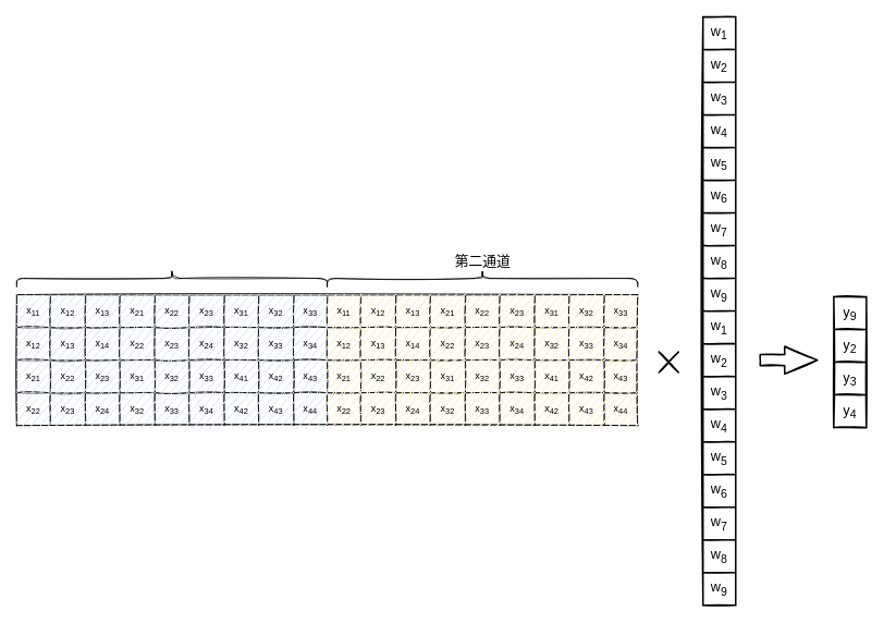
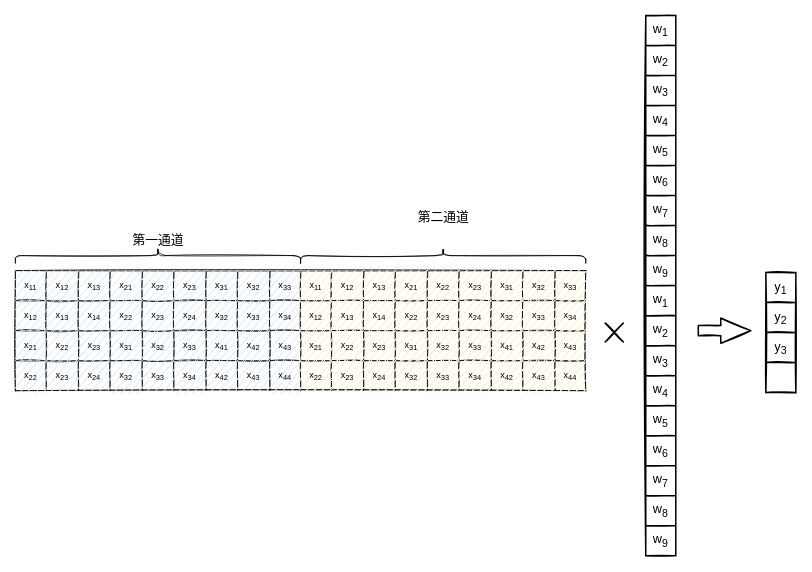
+ <mxCell id="117" value="&lt;font style=&quot;font-size: 17px&quot;&gt;第一通道&lt;/font&gt;" style="text;html=1;align=center;verticalAlign=middle;resizable=0;points=[];autosize=1;strokeColor=none;fillColor=none;sketch=1;shadow=0;rounded=0;glass=0;" parent="1" vertex="1"><mxGeometry x="170" y="310" width="80" height="20" as="geometry" /></mxCell>
- <mxCell id="118" value="&lt;font style=&quot;font-size: 17px&quot;&gt;第二通道&lt;/font&gt;" style="text;html=1;align=center;verticalAlign=middle;resizable=0;points=[];autosize=1;strokeColor=none;fillColor=none;sketch=1;shadow=0;" parent="1" vertex="1"><mxGeometry x="550" y="310" width="80" height="20" as="geometry" /></mxCell>
+ <mxCell id="118" value="&lt;font style=&quot;font-size: 17px&quot;&gt;第二通道&lt;/font&gt;" style="text;html=1;align=center;verticalAlign=middle;resizable=0;points=[];autosize=1;strokeColor=none;fillColor=none;sketch=1;shadow=0;" parent="1" vertex="1"><mxGeometry x="550" y="280" width="80" height="20" as="geometry" /></mxCell>
- <mxCell id="169" value="y&lt;sub&gt;9&lt;/sub&gt;" style="shape=partialRectangle;html=1;whiteSpace=wrap;connectable=0;overflow=hidden;fillColor=none;top=0;left=0;bottom=0;right=0;pointerEvents=1;rounded=1;shadow=0;glass=0;sketch=1;fontSize=17;strokeWidth=2;" parent="168" vertex="1"><mxGeometry width="40" height="40" as="geometry"><mxRectangle width="40" height="40" as="alternateBounds" /></mxGeometry></mxCell>
+ <mxCell id="169" value="y&lt;sub&gt;1&lt;/sub&gt;" style="shape=partialRectangle;html=1;whiteSpace=wrap;connectable=0;overflow=hidden;fillColor=none;top=0;left=0;bottom=0;right=0;pointerEvents=1;rounded=1;shadow=0;glass=0;sketch=1;fontSize=17;strokeWidth=2;" parent="168" vertex="1"><mxGeometry width="40" height="40" as="geometry"><mxRectangle width="40" height="40" as="alternateBounds" /></mxGeometry></mxCell>
- <mxCell id="175" value="y&lt;sub&gt;4&lt;/sub&gt;" style="shape=partialRectangle;html=1;whiteSpace=wrap;connectable=0;overflow=hidden;fillColor=none;top=0;left=0;bottom=0;right=0;pointerEvents=1;rounded=1;shadow=0;glass=0;sketch=1;fontSize=17;strokeWidth=2;" parent="174" vertex="1"><mxGeometry width="40" height="40" as="geometry"><mxRectangle width="40" height="40" as="alternateBounds" /></mxGeometry></mxCell>
